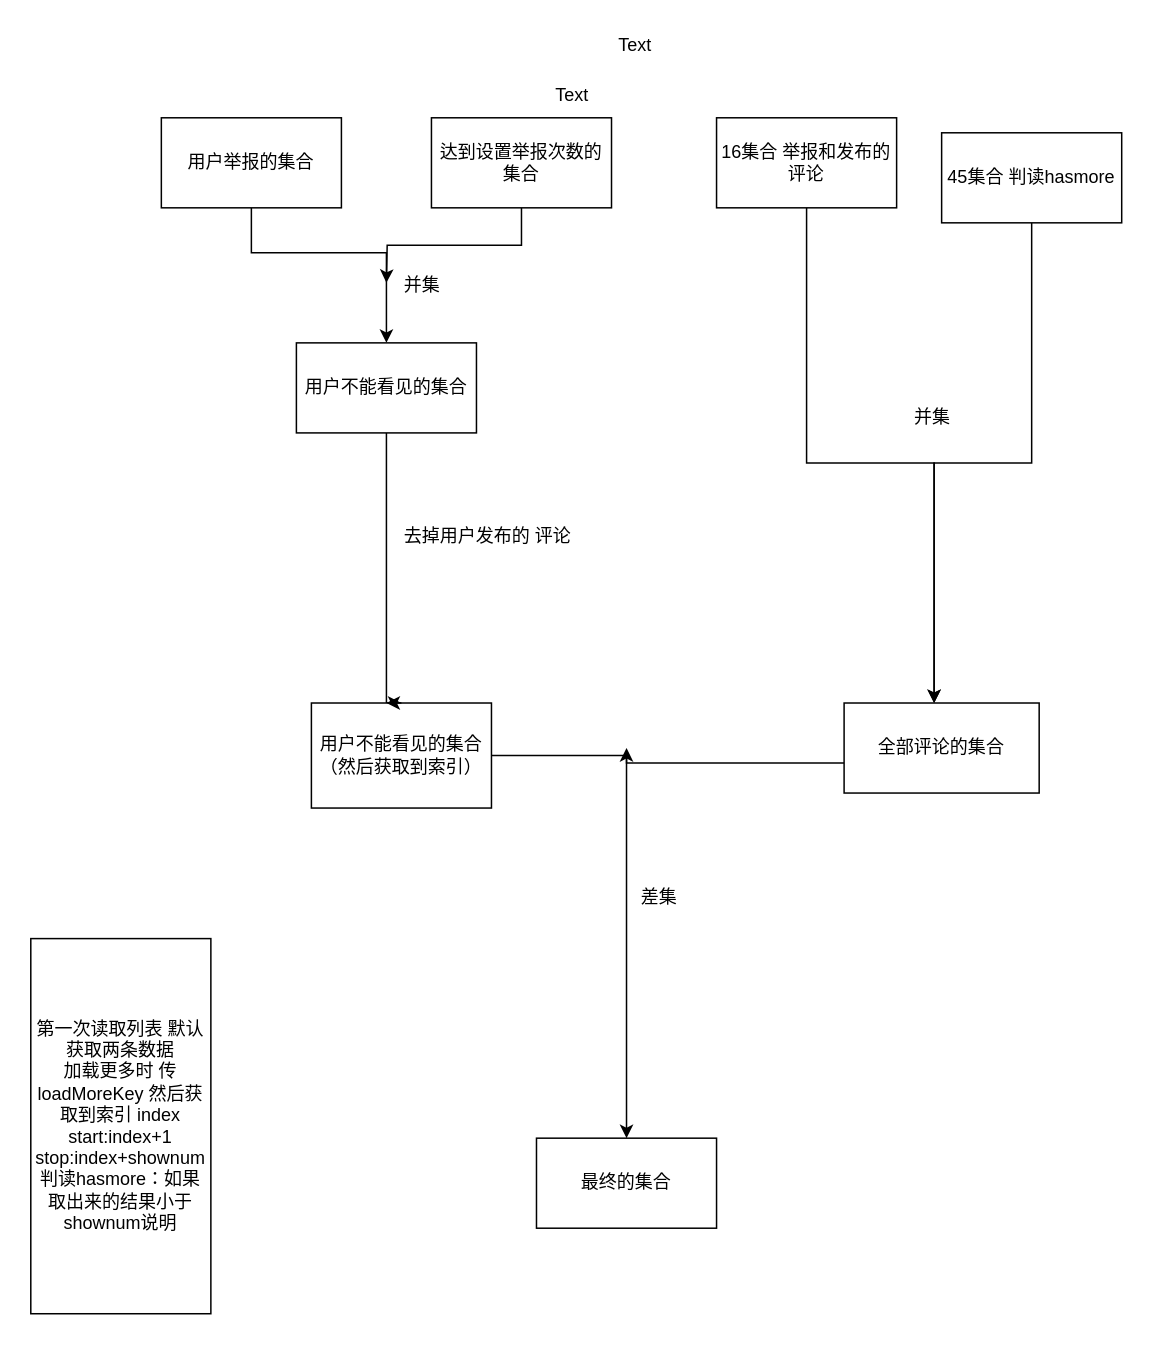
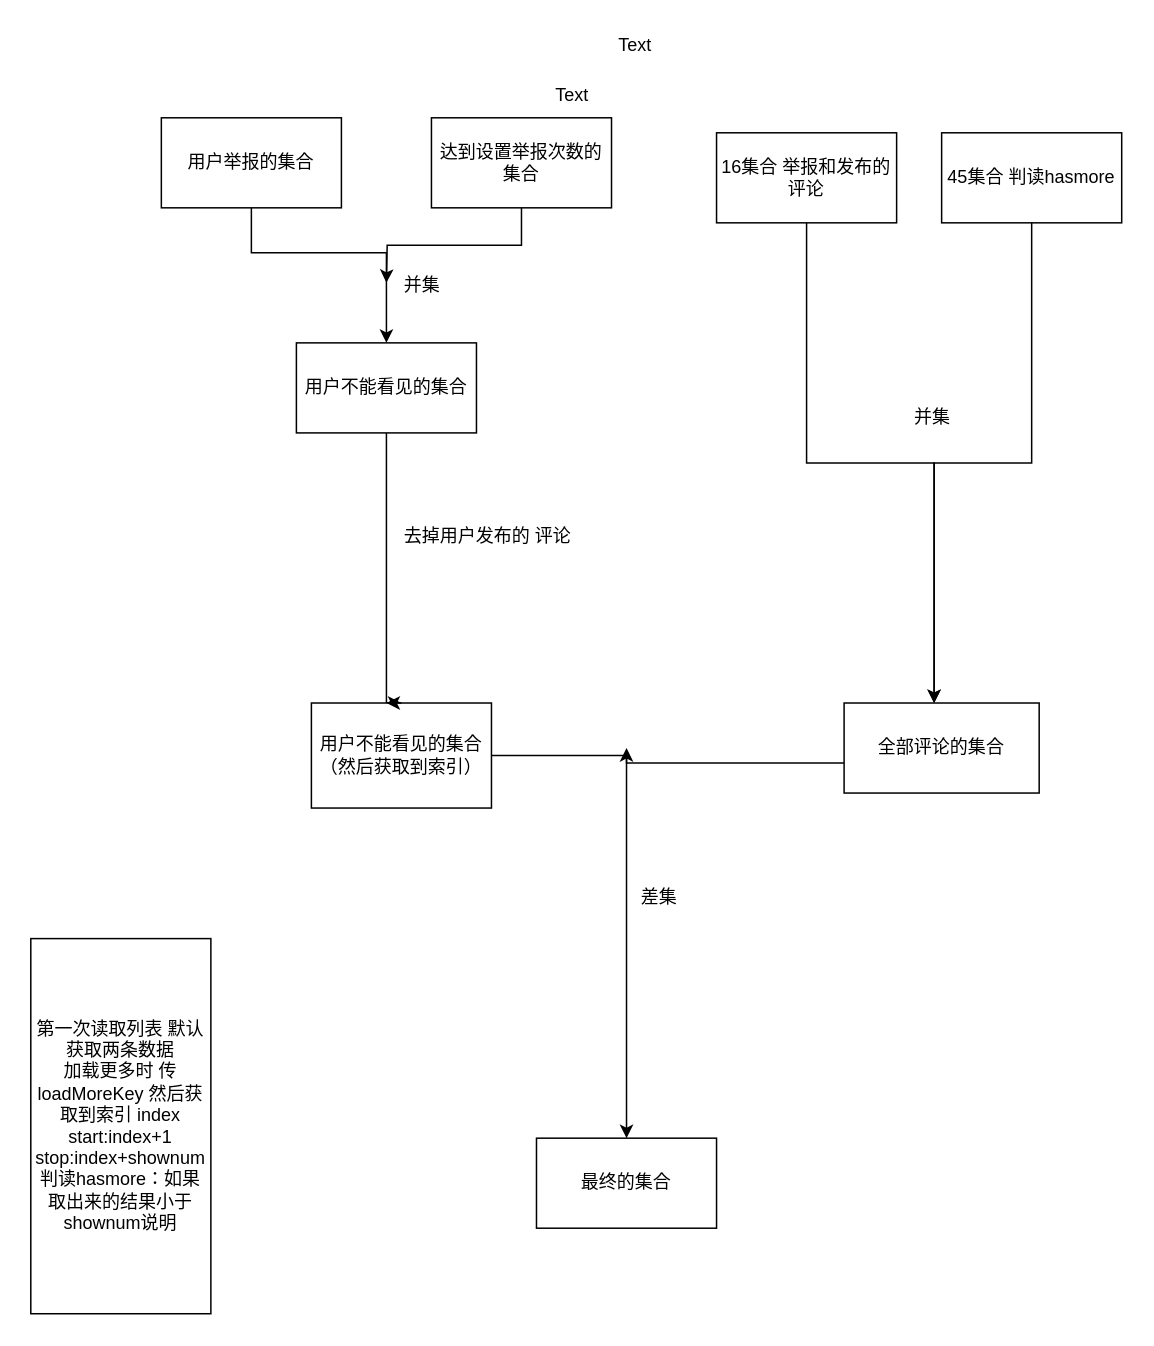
- <mxCell id="13" value="16集合 举报和发布的评论" style="rounded=0;whiteSpace=wrap;html=1;" vertex="1" parent="1"><mxGeometry x="477" y="78" width="120" height="60" as="geometry" /></mxCell>
+ <mxCell id="13" value="16集合 举报和发布的评论" style="rounded=0;whiteSpace=wrap;html=1;" vertex="1" parent="1"><mxGeometry x="477" y="88" width="120" height="60" as="geometry" /></mxCell>
